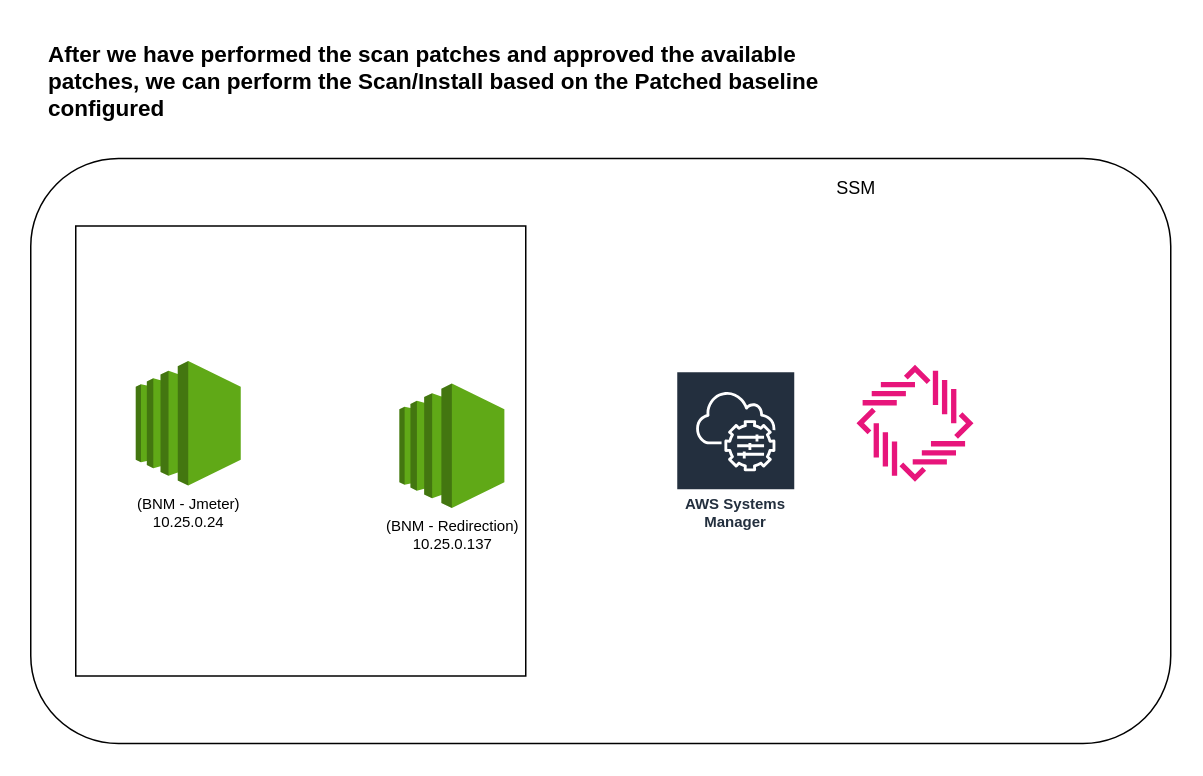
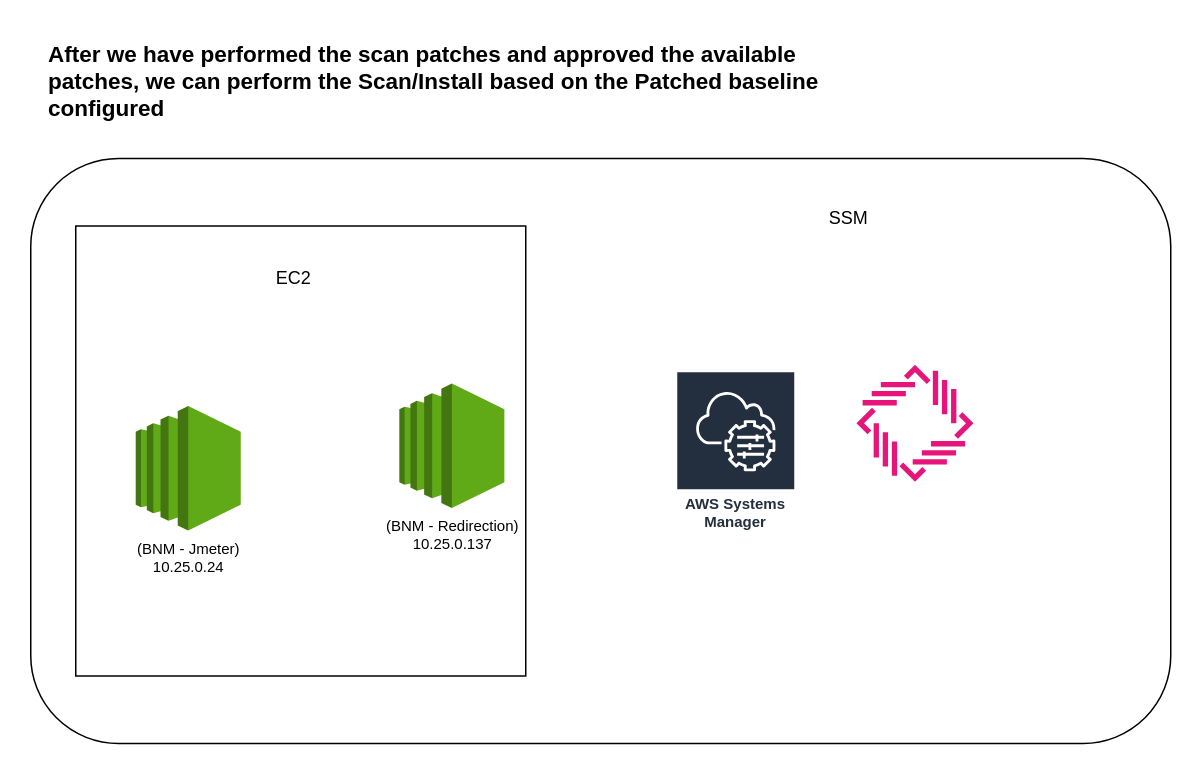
- <mxCell id="10" value="SSM" style="text;html=1;align=center;verticalAlign=middle;resizable=0;points=[];autosize=1;strokeColor=none;fillColor=none;" vertex="1" parent="1"><mxGeometry x="545" y="110" width="50" height="30" as="geometry" /></mxCell>
+ <mxCell id="10" value="SSM" style="text;html=1;align=center;verticalAlign=middle;resizable=0;points=[];autosize=1;strokeColor=none;fillColor=none;" vertex="1" parent="1"><mxGeometry x="540" y="130" width="50" height="30" as="geometry" /></mxCell>
+ <mxCell id="9" value="EC2" style="text;html=1;align=center;verticalAlign=middle;resizable=0;points=[];autosize=1;strokeColor=none;fillColor=none;" vertex="1" parent="1"><mxGeometry x="170" y="170" width="50" height="30" as="geometry" /></mxCell>
- <mxCell id="3" value="(BNM - Jmeter)&lt;br&gt;10.25.0.24" style="outlineConnect=0;dashed=0;verticalLabelPosition=bottom;verticalAlign=top;align=center;html=1;shape=mxgraph.aws3.ec2;fillColor=#60a917;shadow=0;fontSize=10;strokeColor=#2D7600;fontColor=#000000;" vertex="1" parent="1"><mxGeometry x="90" y="240" width="70" height="83" as="geometry" /></mxCell>
+ <mxCell id="3" value="(BNM - Jmeter)&lt;br&gt;10.25.0.24" style="outlineConnect=0;dashed=0;verticalLabelPosition=bottom;verticalAlign=top;align=center;html=1;shape=mxgraph.aws3.ec2;fillColor=#60a917;shadow=0;fontSize=10;strokeColor=#2D7600;fontColor=#000000;" vertex="1" parent="1"><mxGeometry x="90" y="270" width="70" height="83" as="geometry" /></mxCell>
